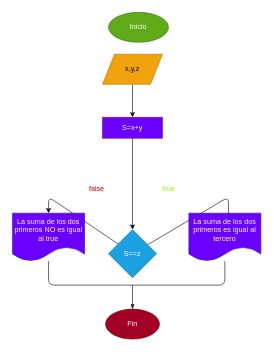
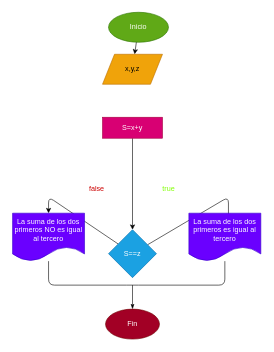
+ <mxCell id="3" style="edgeStyle=none;html=1;endArrow=none;endFill=0;startArrow=classic;startFill=1;" edge="1" parent="1" source="5" target="2"><mxGeometry relative="1" as="geometry" /></mxCell>
- <mxCell id="4" value="" style="edgeStyle=none;html=1;startArrow=none;startFill=0;endArrow=classic;endFill=1;" edge="1" parent="1" source="5" target="7"><mxGeometry relative="1" as="geometry" /></mxCell>
- <mxCell id="7" value="S=x+y" style="whiteSpace=wrap;html=1;fillColor=#6a00ff;strokeColor=#A50040;fontColor=#ffffff;" vertex="1" parent="1"><mxGeometry x="170" y="195" width="100" height="35" as="geometry" /></mxCell>
+ <mxCell id="7" value="S=x+y" style="whiteSpace=wrap;html=1;fillColor=#d80073;strokeColor=#A50040;fontColor=#ffffff;" vertex="1" parent="1"><mxGeometry x="170" y="195" width="100" height="35" as="geometry" /></mxCell>
- <mxCell id="13" value="La suma de los dos primeros NO es igual al true" style="shape=document;whiteSpace=wrap;html=1;boundedLbl=1;fillColor=#6a00ff;fontColor=#ffffff;strokeColor=#3700CC;" vertex="1" parent="1"><mxGeometry x="20" y="355" width="120" height="80" as="geometry" /></mxCell>
+ <mxCell id="13" value="La suma de los dos primeros NO es igual al tercero" style="shape=document;whiteSpace=wrap;html=1;boundedLbl=1;fillColor=#6a00ff;fontColor=#ffffff;strokeColor=#3700CC;" vertex="1" parent="1"><mxGeometry x="20" y="355" width="120" height="80" as="geometry" /></mxCell>
